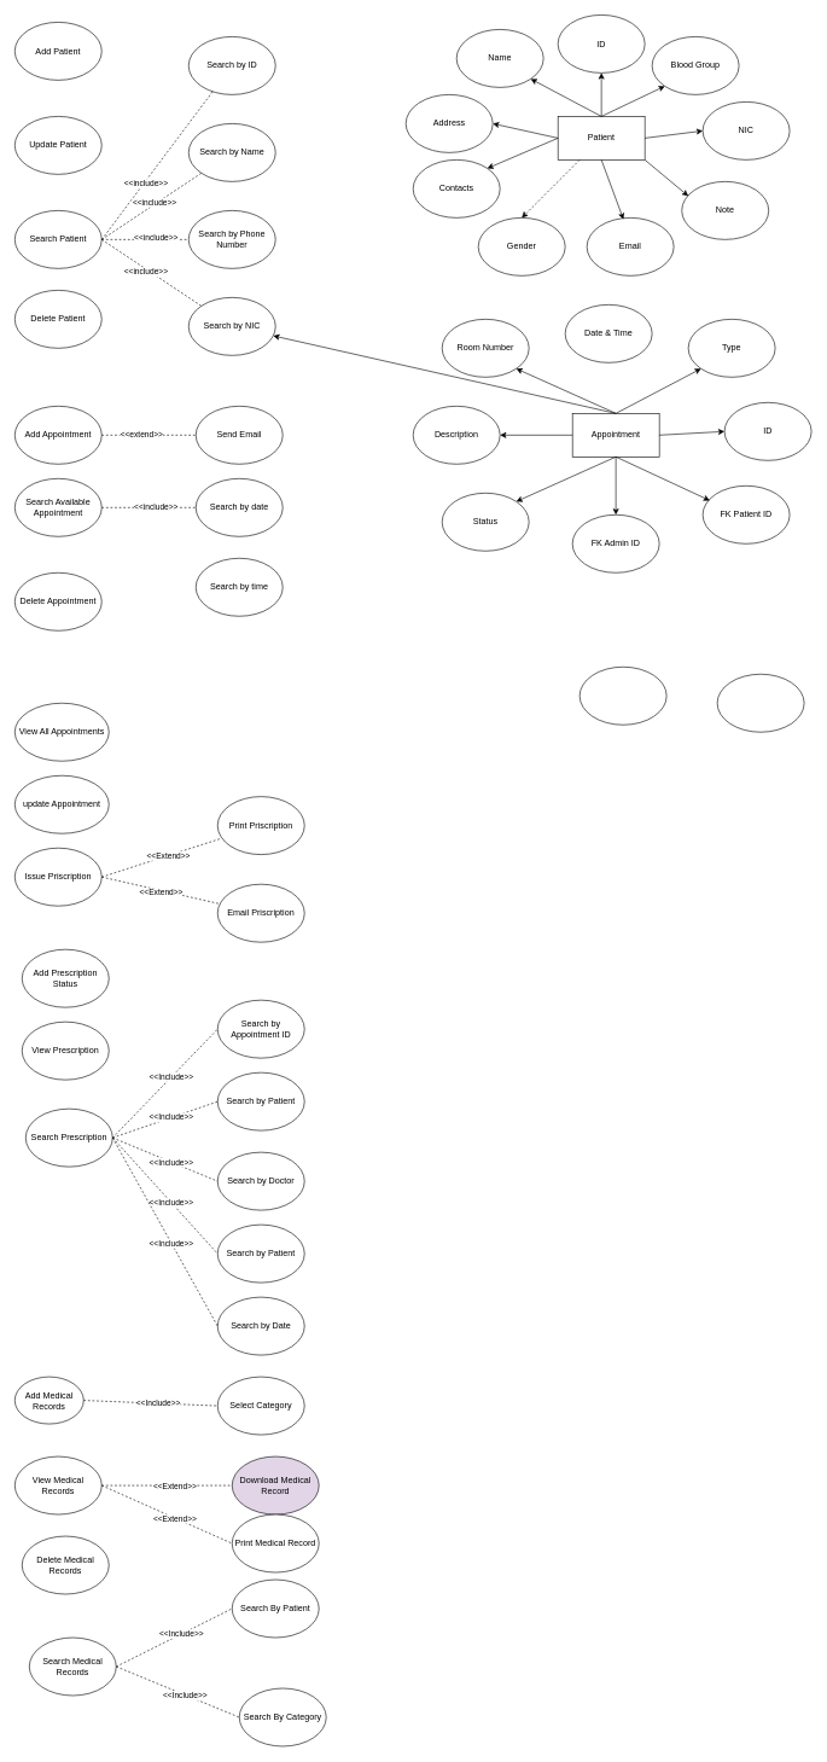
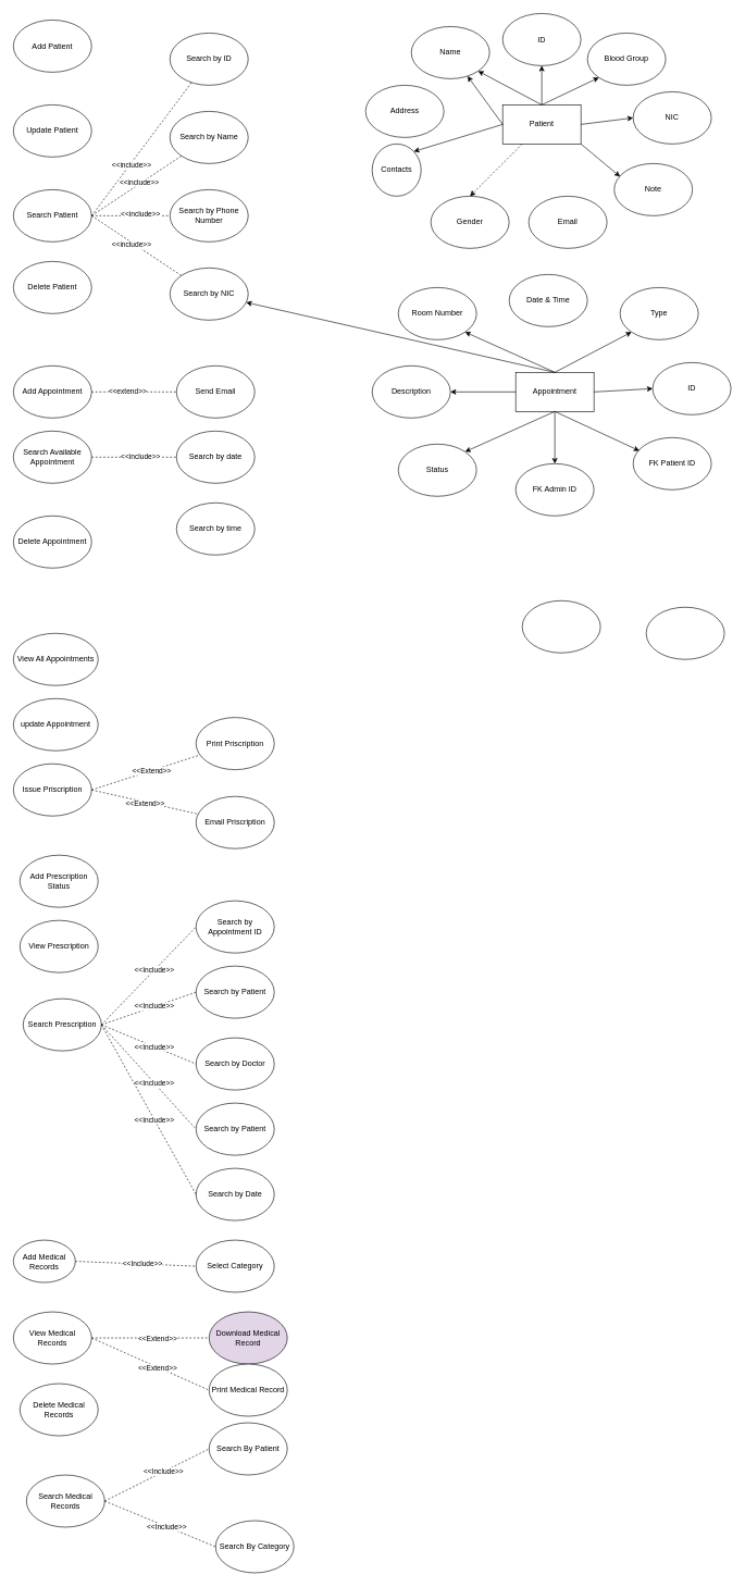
- <mxCell id="87" value="" style="endArrow=classic;html=1;rounded=0;entryX=1;entryY=0.5;entryDx=0;entryDy=0;exitX=0;exitY=0.5;exitDx=0;exitDy=0;" edge="1" parent="1" source="74" target="77"><mxGeometry width="50" height="50" relative="1" as="geometry"><mxPoint x="700" y="210" as="sourcePoint" /><mxPoint x="750" y="160" as="targetPoint" /></mxGeometry></mxCell>
+ <mxCell id="87" value="" style="endArrow=classic;html=1;rounded=0;exitX=0;exitY=0.5;exitDx=0;exitDy=0;" edge="1" parent="1" source="74" target="76"><mxGeometry width="50" height="50" relative="1" as="geometry"><mxPoint x="700" y="210" as="sourcePoint" /><mxPoint x="750" y="160" as="targetPoint" /></mxGeometry></mxCell>
- <mxCell id="90" value="" style="endArrow=classic;html=1;rounded=0;entryX=0.42;entryY=0.027;entryDx=0;entryDy=0;entryPerimeter=0;exitX=0.5;exitY=1;exitDx=0;exitDy=0;" edge="1" parent="1" source="74" target="81"><mxGeometry width="50" height="50" relative="1" as="geometry"><mxPoint x="805" y="290" as="sourcePoint" /><mxPoint x="855" y="240" as="targetPoint" /></mxGeometry></mxCell>
- <mxCell id="78" value="Contacts" style="ellipse;whiteSpace=wrap;html=1;" vertex="1" parent="1"><mxGeometry x="570" y="220" width="120" height="80" as="geometry" /></mxCell>
+ <mxCell id="78" value="Contacts" style="ellipse;whiteSpace=wrap;html=1;" vertex="1" parent="1"><mxGeometry x="570" y="220" width="75" height="80" as="geometry" /></mxCell>
